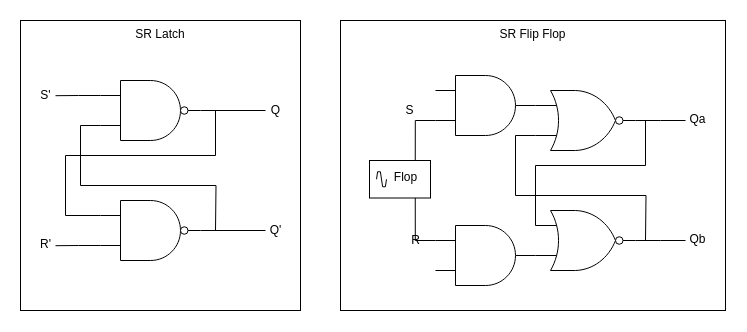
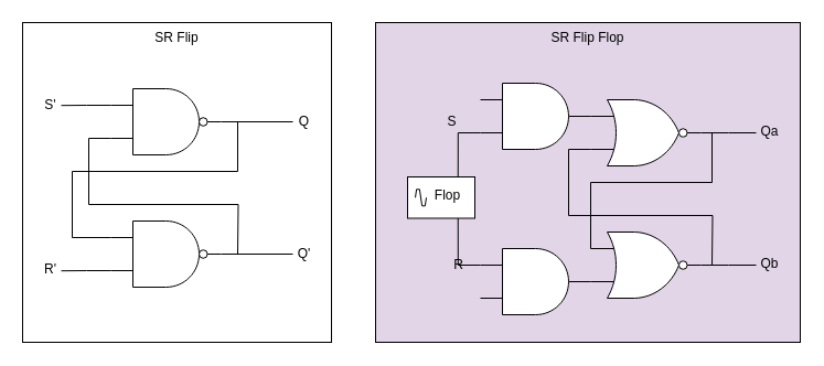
- <mxCell id="2" value="SR Latch" style="rounded=0;whiteSpace=wrap;html=1;verticalAlign=top;" vertex="1" parent="1"><mxGeometry x="20" y="20" width="280" height="290" as="geometry" /></mxCell>
+ <mxCell id="2" value="SR Flip" style="rounded=0;whiteSpace=wrap;html=1;verticalAlign=top;" vertex="1" parent="1"><mxGeometry x="20" y="20" width="280" height="290" as="geometry" /></mxCell>
- <mxCell id="3" value="SR Flip Flop" style="rounded=0;whiteSpace=wrap;html=1;verticalAlign=top;" vertex="1" parent="1"><mxGeometry x="340" y="20" width="385" height="290" as="geometry" /></mxCell>
+ <mxCell id="3" value="SR Flip Flop" style="rounded=0;whiteSpace=wrap;html=1;verticalAlign=top;fillColor=#e1d5e7;" vertex="1" parent="1"><mxGeometry x="340" y="20" width="385" height="290" as="geometry" /></mxCell>
